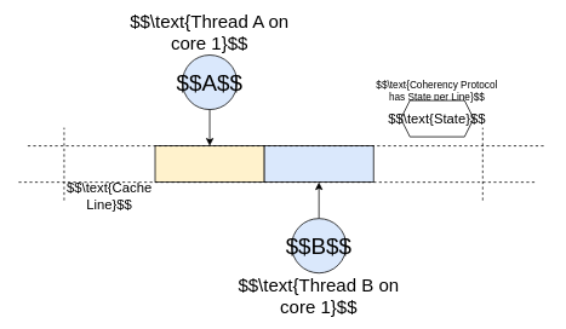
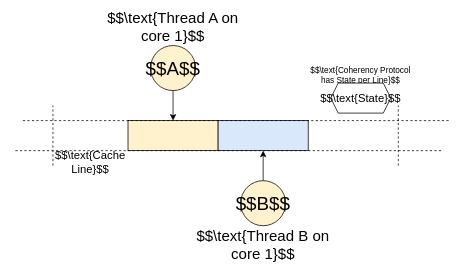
- <mxCell id="5" value="$$A$$" style="ellipse;whiteSpace=wrap;html=1;aspect=fixed;fontSize=25;fillColor=#dae8fc;strokeColor=#000000;" vertex="1" parent="1"><mxGeometry x="200" y="60" width="60" height="60" as="geometry" /></mxCell>
+ <mxCell id="5" value="$$A$$" style="ellipse;whiteSpace=wrap;html=1;aspect=fixed;fontSize=25;fillColor=#fff2cc;strokeColor=#000000;" vertex="1" parent="1"><mxGeometry x="200" y="60" width="60" height="60" as="geometry" /></mxCell>
- <mxCell id="7" value="$$B$$" style="ellipse;whiteSpace=wrap;html=1;aspect=fixed;fontSize=25;fillColor=#dae8fc;strokeColor=#000000;" vertex="1" parent="1"><mxGeometry x="320" y="240" width="60" height="60" as="geometry" /></mxCell>
+ <mxCell id="7" value="$$B$$" style="ellipse;whiteSpace=wrap;html=1;aspect=fixed;fontSize=25;fillColor=#fff2cc;strokeColor=#000000;" vertex="1" parent="1"><mxGeometry x="320" y="240" width="60" height="60" as="geometry" /></mxCell>
